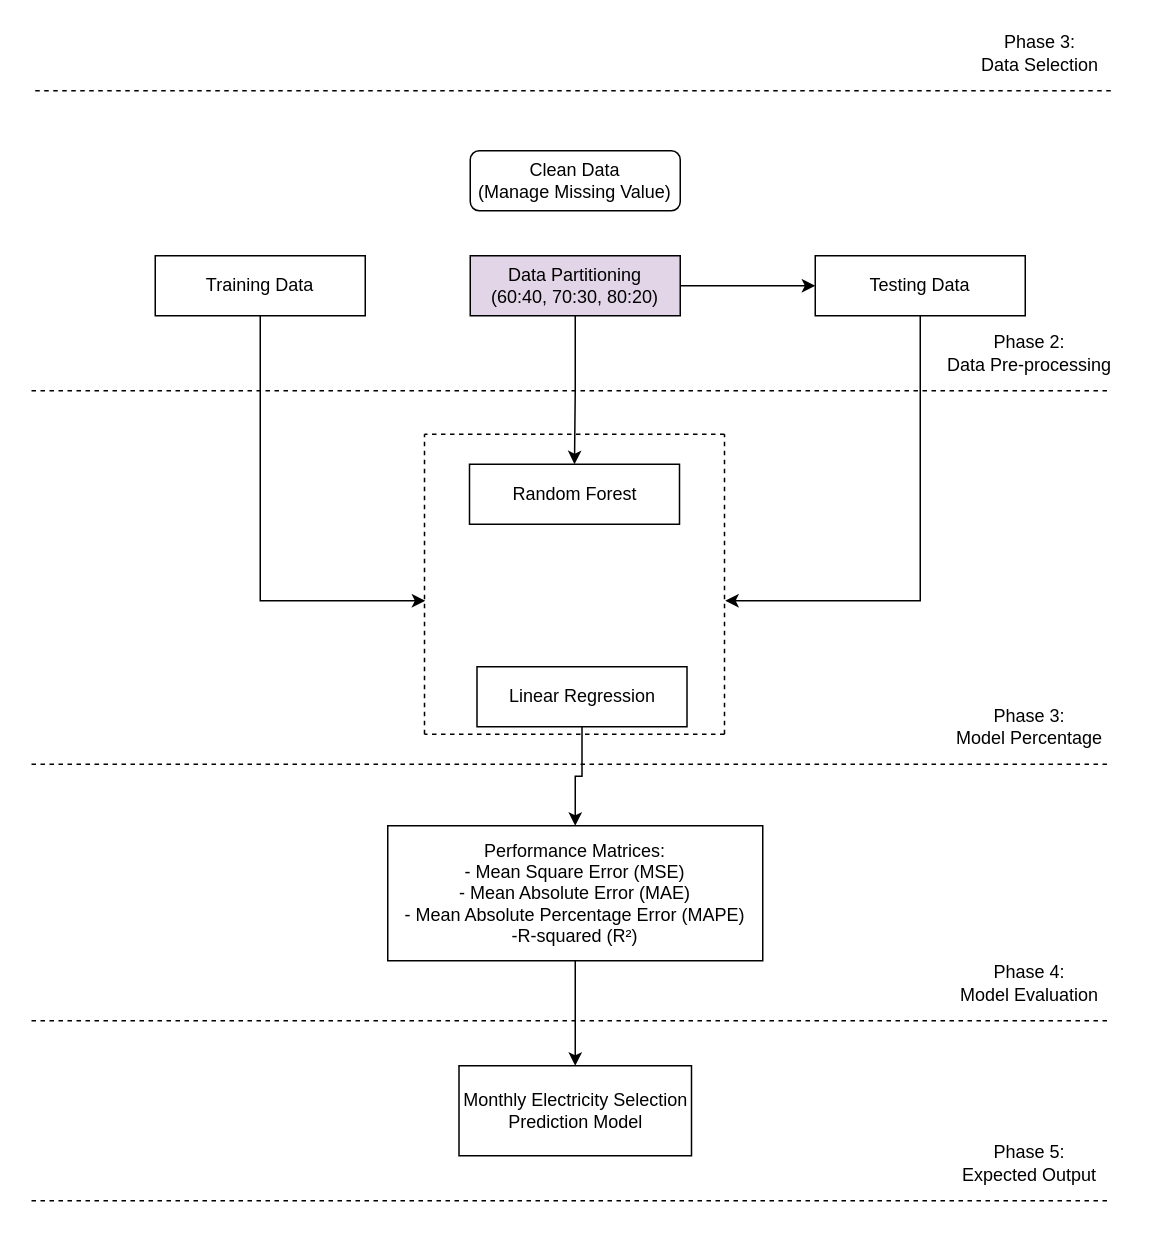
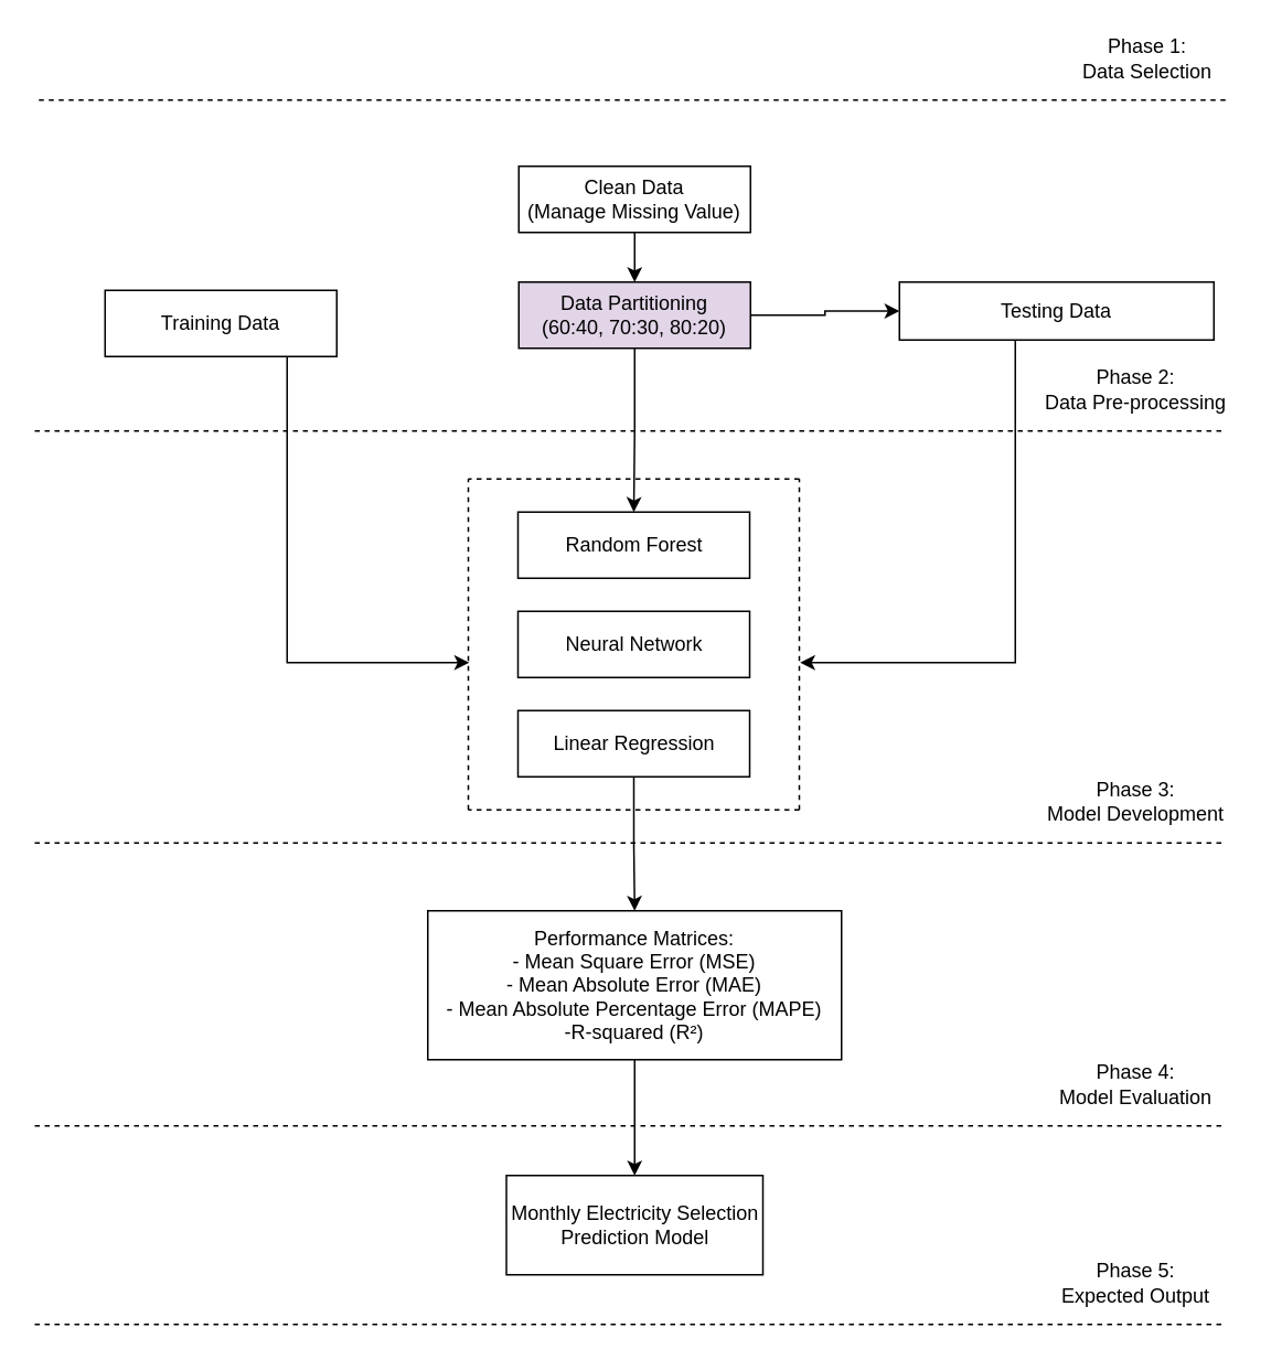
- <mxCell id="3" value="Phase 3:&lt;div&gt;Data Selection&lt;/div&gt;" style="text;html=1;align=center;verticalAlign=middle;whiteSpace=wrap;rounded=0;" vertex="1" parent="1"><mxGeometry x="643" y="20" width="100" height="30" as="geometry" /></mxCell>
+ <mxCell id="3" value="Phase 1:&lt;div&gt;Data Selection&lt;/div&gt;" style="text;html=1;align=center;verticalAlign=middle;whiteSpace=wrap;rounded=0;" vertex="1" parent="1"><mxGeometry x="643" y="20" width="100" height="30" as="geometry" /></mxCell>
- <mxCell id="5" value="Clean Data&lt;div&gt;(Manage Missing Value)&lt;/div&gt;" style="whiteSpace=wrap;html=1;rounded=1;" vertex="1" parent="1"><mxGeometry x="313" y="100" width="140" height="40" as="geometry" /></mxCell>
+ <mxCell id="5" value="Clean Data&lt;div&gt;(Manage Missing Value)&lt;/div&gt;" style="rounded=0;whiteSpace=wrap;html=1;" vertex="1" parent="1"><mxGeometry x="313" y="100" width="140" height="40" as="geometry" /></mxCell>
+ <mxCell id="4" style="edgeStyle=orthogonalEdgeStyle;rounded=0;orthogonalLoop=1;jettySize=auto;html=1;entryX=0.5;entryY=0;entryDx=0;entryDy=0;" edge="1" parent="1" source="5" target="8"><mxGeometry relative="1" as="geometry" /></mxCell>
- <mxCell id="12" value="Training Data" style="rounded=0;whiteSpace=wrap;html=1;" vertex="1" parent="1"><mxGeometry x="103" y="170" width="140" height="40" as="geometry" /></mxCell>
+ <mxCell id="12" value="Training Data" style="rounded=0;whiteSpace=wrap;html=1;" vertex="1" parent="1"><mxGeometry x="63" y="175" width="140" height="40" as="geometry" /></mxCell>
- <mxCell id="10" value="Testing Data" style="rounded=0;whiteSpace=wrap;html=1;" vertex="1" parent="1"><mxGeometry x="543" y="170" width="140" height="40" as="geometry" /></mxCell>
+ <mxCell id="10" value="Testing Data" style="rounded=0;whiteSpace=wrap;html=1;" vertex="1" parent="1"><mxGeometry x="543" y="170" width="190" height="35" as="geometry" /></mxCell>
+ <mxCell id="16" value="Neural Network" style="rounded=0;whiteSpace=wrap;html=1;" vertex="1" parent="1"><mxGeometry x="312.5" y="369" width="140" height="40" as="geometry" /></mxCell>
- <mxCell id="18" value="Linear Regression" style="rounded=0;whiteSpace=wrap;html=1;" vertex="1" parent="1"><mxGeometry x="317.5" y="444" width="140" height="40" as="geometry" /></mxCell>
+ <mxCell id="18" value="Linear Regression" style="rounded=0;whiteSpace=wrap;html=1;" vertex="1" parent="1"><mxGeometry x="312.5" y="429" width="140" height="40" as="geometry" /></mxCell>
- <mxCell id="24" value="Phase 3:&lt;div&gt;Model Percentage&lt;/div&gt;" style="text;html=1;align=center;verticalAlign=middle;whiteSpace=wrap;rounded=0;" vertex="1" parent="1"><mxGeometry x="625.5" y="469" width="120" height="30" as="geometry" /></mxCell>
+ <mxCell id="24" value="Phase 3:&lt;div&gt;Model Development&lt;/div&gt;" style="text;html=1;align=center;verticalAlign=middle;whiteSpace=wrap;rounded=0;" vertex="1" parent="1"><mxGeometry x="625.5" y="469" width="120" height="30" as="geometry" /></mxCell>
